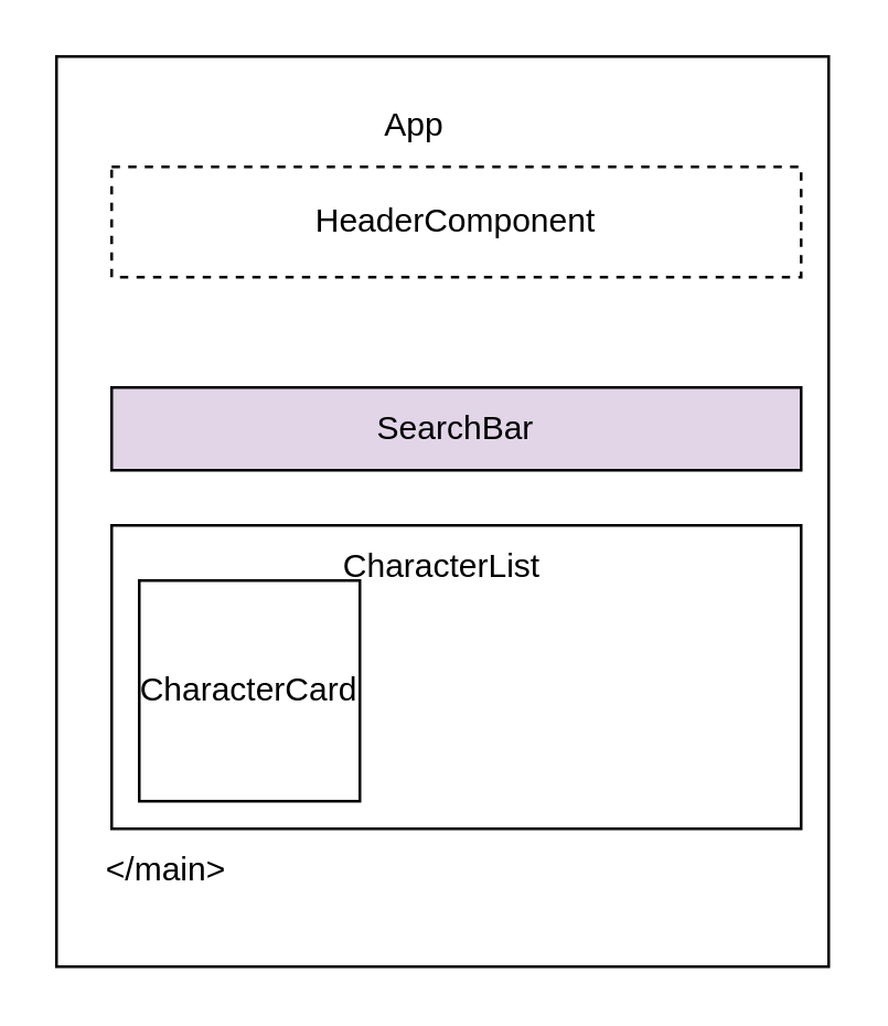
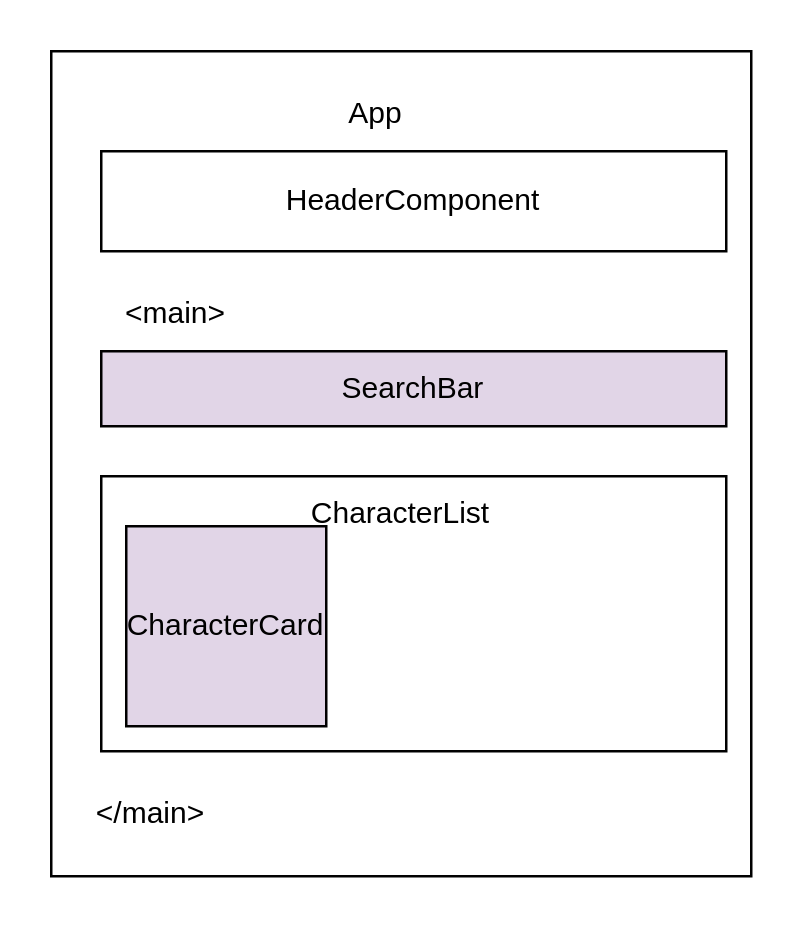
- <mxCell id="4" value="HeaderComponent" style="rounded=0;whiteSpace=wrap;html=1;dashed=1;" vertex="1" parent="1"><mxGeometry x="40" y="60" width="250" height="40" as="geometry" /></mxCell>
+ <mxCell id="4" value="HeaderComponent" style="rounded=0;whiteSpace=wrap;html=1;" vertex="1" parent="1"><mxGeometry x="40" y="60" width="250" height="40" as="geometry" /></mxCell>
+ <mxCell id="5" value="&amp;lt;main&amp;gt;" style="text;html=1;strokeColor=none;fillColor=none;align=center;verticalAlign=middle;whiteSpace=wrap;rounded=0;" vertex="1" parent="1"><mxGeometry x="40" y="110" width="60" height="30" as="geometry" /></mxCell>
- <mxCell id="10" value="CharacterCard" style="whiteSpace=wrap;html=1;aspect=fixed;" vertex="1" parent="1"><mxGeometry x="50" y="210" width="80" height="80" as="geometry" /></mxCell>
+ <mxCell id="10" value="CharacterCard" style="whiteSpace=wrap;html=1;aspect=fixed;fillColor=#e1d5e7;" vertex="1" parent="1"><mxGeometry x="50" y="210" width="80" height="80" as="geometry" /></mxCell>
- <mxCell id="6" value="&amp;lt;/main&amp;gt;" style="text;html=1;strokeColor=none;fillColor=none;align=center;verticalAlign=middle;whiteSpace=wrap;rounded=0;" vertex="1" parent="1"><mxGeometry x="30" y="300" width="60" height="30" as="geometry" /></mxCell>
+ <mxCell id="6" value="&amp;lt;/main&amp;gt;" style="text;html=1;strokeColor=none;fillColor=none;align=center;verticalAlign=middle;whiteSpace=wrap;rounded=0;" vertex="1" parent="1"><mxGeometry x="30" y="310" width="60" height="30" as="geometry" /></mxCell>
